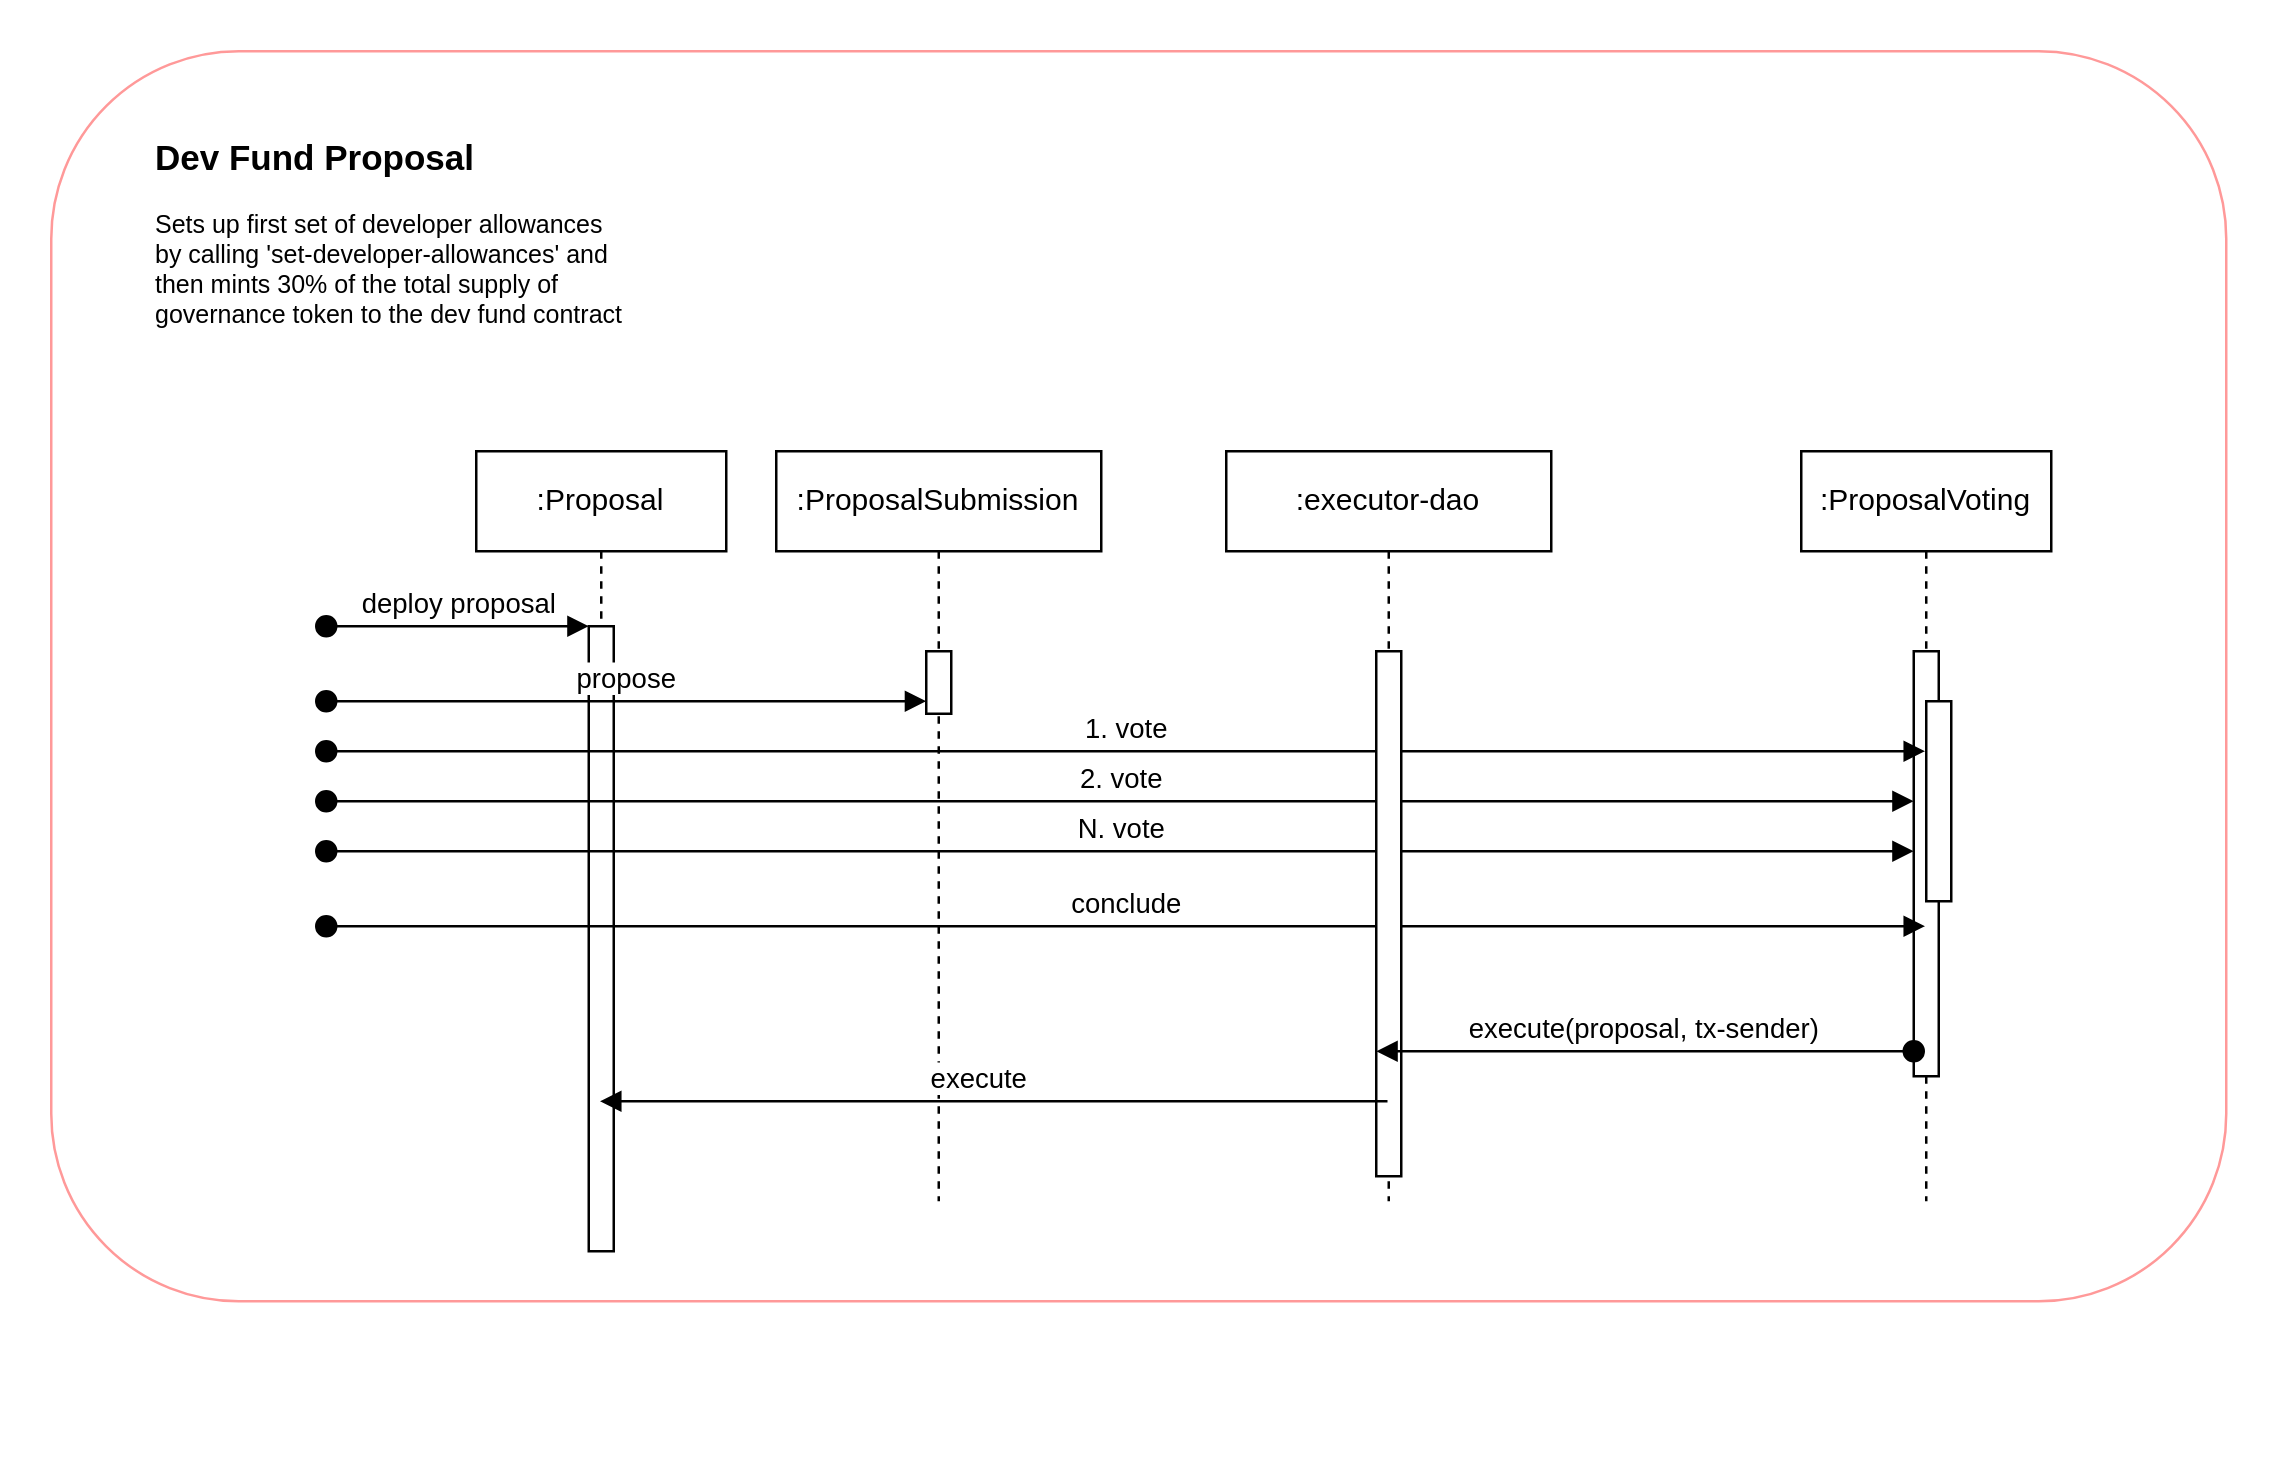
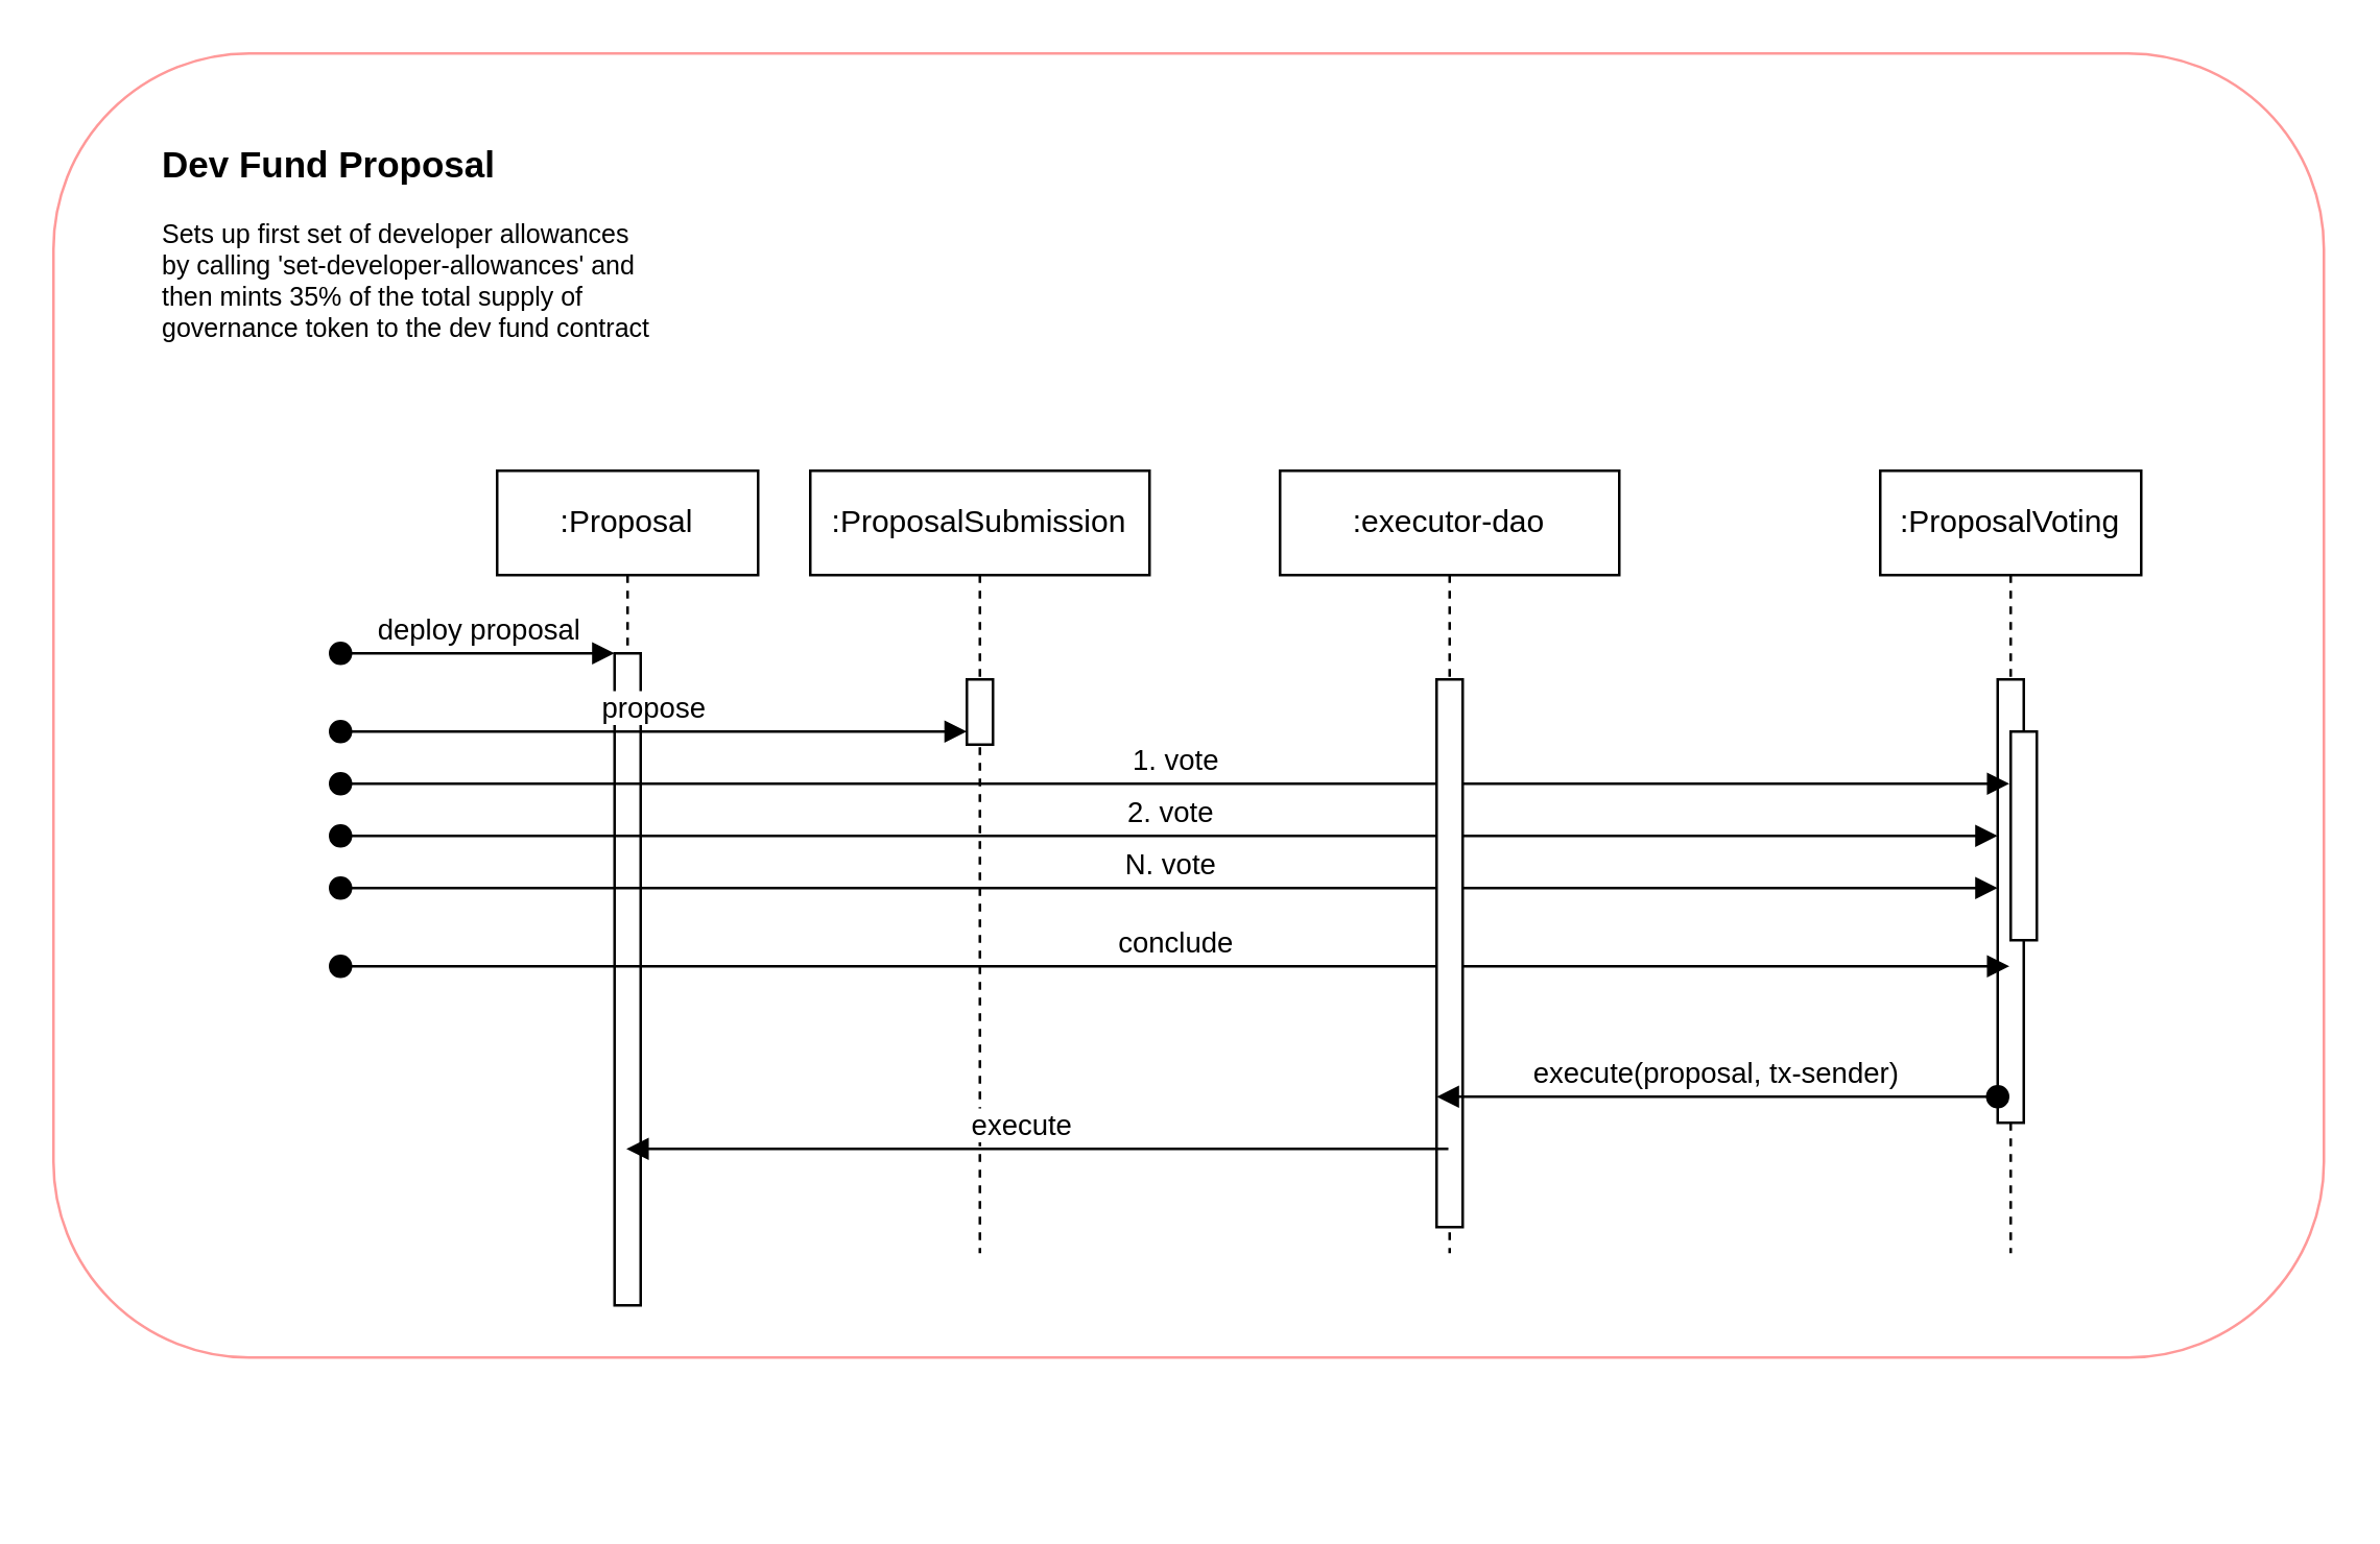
- <mxCell id="2" value="&lt;h1 style=&quot;margin-top: 0px; font-size: 23px; line-height: 30%;&quot;&gt;&lt;span style=&quot;background-color: initial;&quot;&gt;&lt;font style=&quot;font-size: 14px;&quot;&gt;Dev Fund Proposal&lt;/font&gt;&lt;/span&gt;&lt;/h1&gt;&lt;h1 style=&quot;margin-top: 0px; font-size: 23px; line-height: 30%;&quot;&gt;&lt;font style=&quot;background-color: initial; font-size: 10px; font-weight: normal;&quot;&gt;Sets up first set of developer allowances by calling '&lt;/font&gt;&lt;span style=&quot;background-color: initial; font-size: 10px; font-weight: normal;&quot;&gt;set-developer-allowances' and then mints 30% of the total supply of governance token to the dev fund contract&lt;/span&gt;&lt;/h1&gt;" style="text;html=1;whiteSpace=wrap;overflow=hidden;rounded=0;opacity=60;" vertex="1" parent="1"><mxGeometry x="60" y="50" width="190" height="90" as="geometry" /></mxCell>
+ <mxCell id="2" value="&lt;h1 style=&quot;margin-top: 0px; font-size: 23px; line-height: 30%;&quot;&gt;&lt;span style=&quot;background-color: initial;&quot;&gt;&lt;font style=&quot;font-size: 14px;&quot;&gt;Dev Fund Proposal&lt;/font&gt;&lt;/span&gt;&lt;/h1&gt;&lt;h1 style=&quot;margin-top: 0px; font-size: 23px; line-height: 30%;&quot;&gt;&lt;font style=&quot;background-color: initial; font-size: 10px; font-weight: normal;&quot;&gt;Sets up first set of developer allowances by calling '&lt;/font&gt;&lt;span style=&quot;background-color: initial; font-size: 10px; font-weight: normal;&quot;&gt;set-developer-allowances' and then mints 35% of the total supply of governance token to the dev fund contract&lt;/span&gt;&lt;/h1&gt;" style="text;html=1;whiteSpace=wrap;overflow=hidden;rounded=0;opacity=60;" vertex="1" parent="1"><mxGeometry x="60" y="50" width="190" height="90" as="geometry" /></mxCell>
